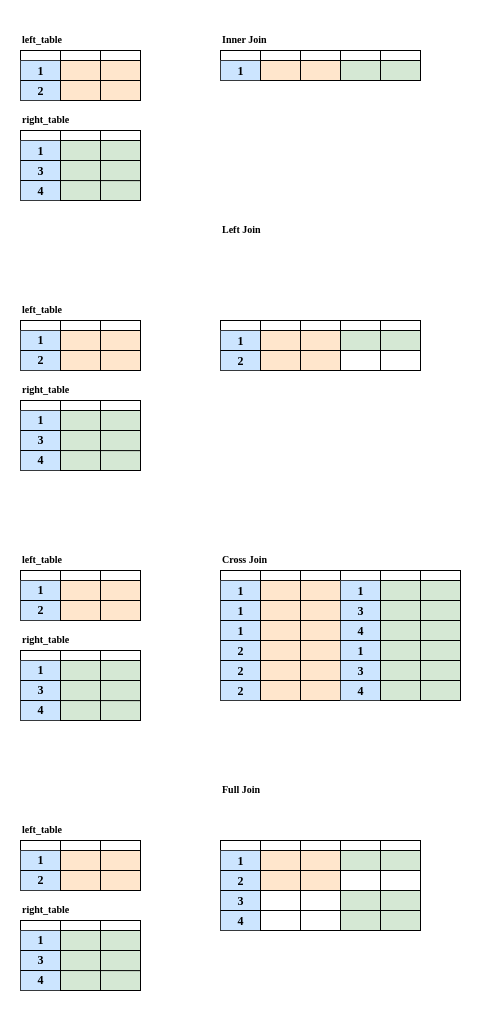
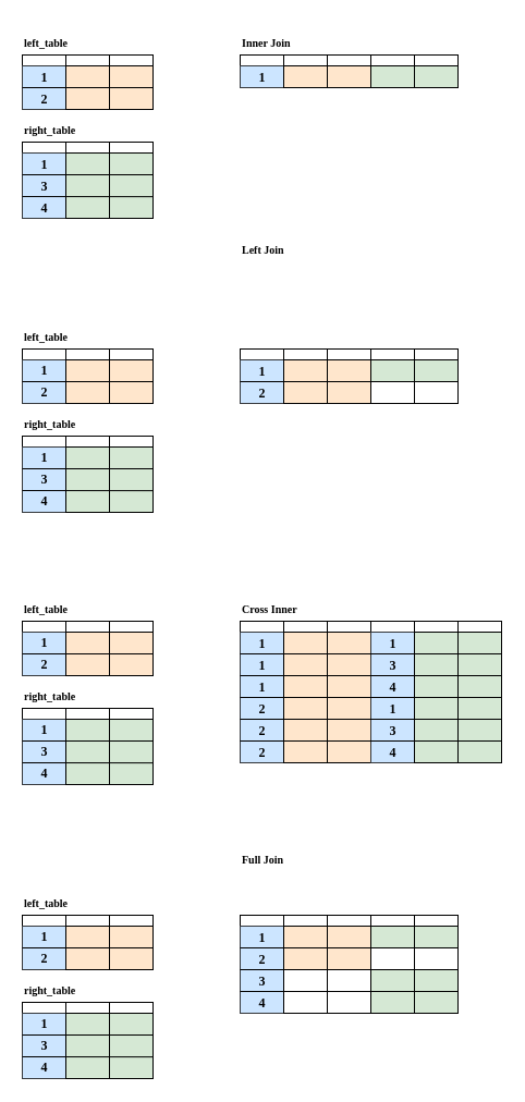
- <mxCell id="92" value="&lt;font style=&quot;font-size: 10px;&quot;&gt;Cross Join&lt;/font&gt;" style="text;strokeColor=none;fillColor=none;html=1;fontSize=24;fontStyle=1;verticalAlign=middle;align=left;fontFamily=Lucida Console;" vertex="1" parent="1"><mxGeometry x="220" y="540" width="100" height="30" as="geometry" /></mxCell>
+ <mxCell id="92" value="&lt;font style=&quot;font-size: 10px;&quot;&gt;Cross Inner&lt;/font&gt;" style="text;strokeColor=none;fillColor=none;html=1;fontSize=24;fontStyle=1;verticalAlign=middle;align=left;fontFamily=Lucida Console;" vertex="1" parent="1"><mxGeometry x="220" y="540" width="100" height="30" as="geometry" /></mxCell>
